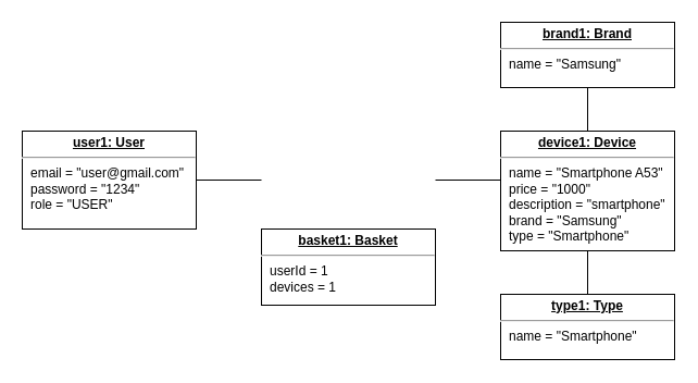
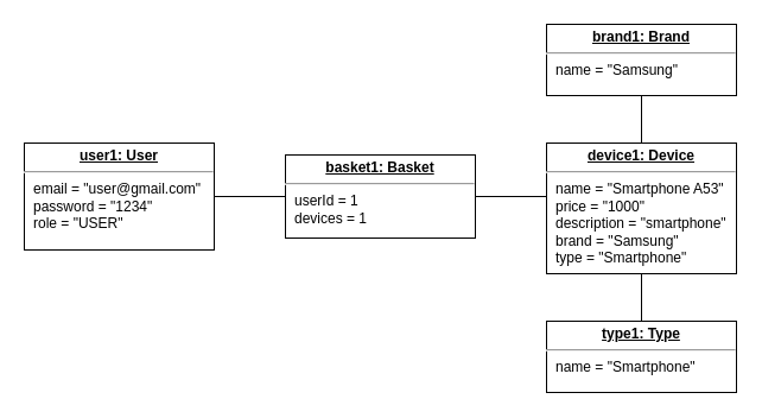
- <mxCell id="8" value="&lt;p style=&quot;margin:0px;margin-top:4px;text-align:center;text-decoration:underline;&quot;&gt;&lt;b&gt;basket1: Basket&lt;/b&gt;&lt;/p&gt;&lt;hr&gt;&lt;p style=&quot;margin:0px;margin-left:8px;&quot;&gt;userId = 1&lt;/p&gt;&lt;p style=&quot;margin:0px;margin-left:8px;&quot;&gt;devices = 1&lt;/p&gt;" style="verticalAlign=top;align=left;overflow=fill;fontSize=12;fontFamily=Helvetica;html=1;" vertex="1" parent="1"><mxGeometry x="240" y="210" width="160" height="70" as="geometry" /></mxCell>
+ <mxCell id="8" value="&lt;p style=&quot;margin:0px;margin-top:4px;text-align:center;text-decoration:underline;&quot;&gt;&lt;b&gt;basket1: Basket&lt;/b&gt;&lt;/p&gt;&lt;hr&gt;&lt;p style=&quot;margin:0px;margin-left:8px;&quot;&gt;userId = 1&lt;/p&gt;&lt;p style=&quot;margin:0px;margin-left:8px;&quot;&gt;devices = 1&lt;/p&gt;" style="verticalAlign=top;align=left;overflow=fill;fontSize=12;fontFamily=Helvetica;html=1;" vertex="1" parent="1"><mxGeometry x="240" y="130" width="160" height="70" as="geometry" /></mxCell>
